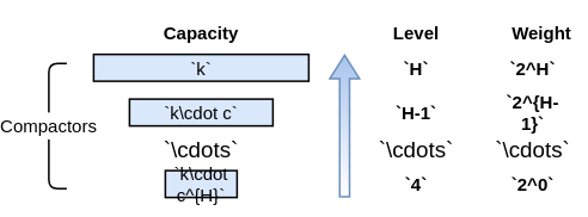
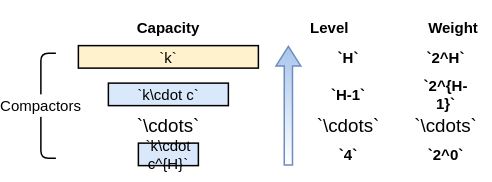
- <mxCell id="7" value="&lt;font size=&quot;1&quot; face=&quot;Helvetica&quot;&gt;&lt;b style=&quot;font-size: 20px;&quot;&gt;Level&lt;/b&gt;&lt;/font&gt;" style="text;html=1;align=center;verticalAlign=middle;whiteSpace=wrap;rounded=0;fontSize=16;" vertex="1" parent="1"><mxGeometry x="430" y="20" width="60" height="30" as="geometry" /></mxCell>
+ <mxCell id="7" value="&lt;font size=&quot;1&quot; face=&quot;Helvetica&quot;&gt;&lt;b style=&quot;font-size: 20px;&quot;&gt;Level&lt;/b&gt;&lt;/font&gt;" style="text;html=1;align=center;verticalAlign=middle;whiteSpace=wrap;rounded=0;fontSize=16;" vertex="1" parent="1"><mxGeometry x="405" y="20" width="60" height="30" as="geometry" /></mxCell>
- <mxCell id="2" value="&lt;font style=&quot;font-size: 20px;&quot;&gt;`k`&lt;/font&gt;" style="rounded=0;whiteSpace=wrap;html=1;fillColor=#dae8fc;strokeColor=#000000;shadow=0;strokeWidth=2;" vertex="1" parent="1"><mxGeometry x="100" y="60" width="240" height="30" as="geometry" /></mxCell>
+ <mxCell id="2" value="&lt;font style=&quot;font-size: 20px;&quot;&gt;`k`&lt;/font&gt;" style="rounded=0;whiteSpace=wrap;html=1;fillColor=#fff2cc;strokeColor=#000000;shadow=0;strokeWidth=2;" vertex="1" parent="1"><mxGeometry x="100" y="60" width="240" height="30" as="geometry" /></mxCell>
